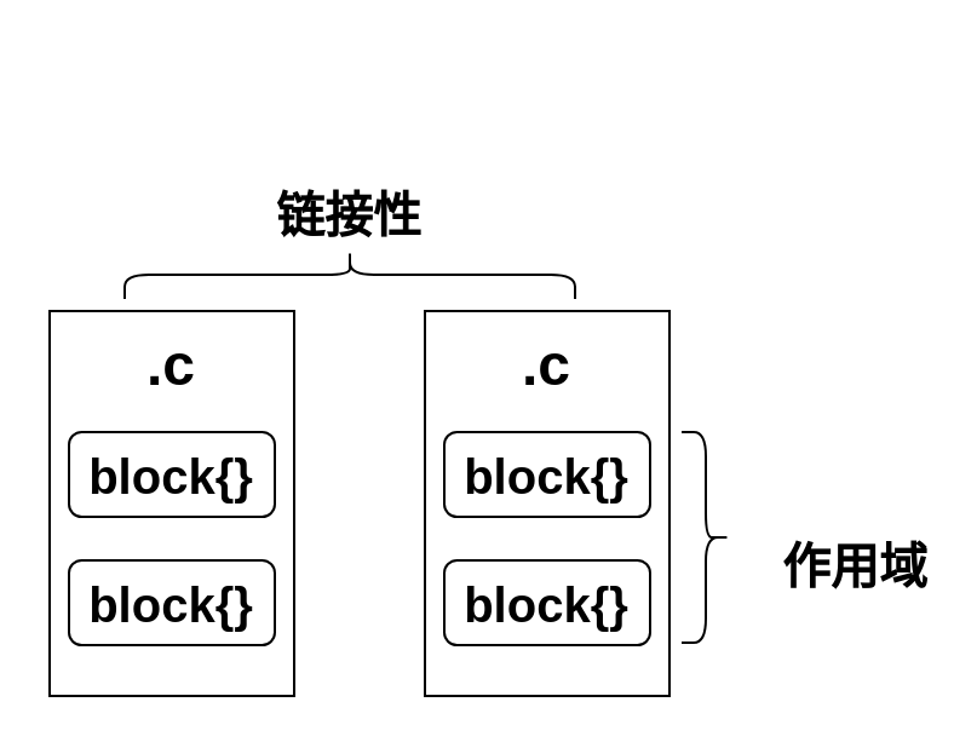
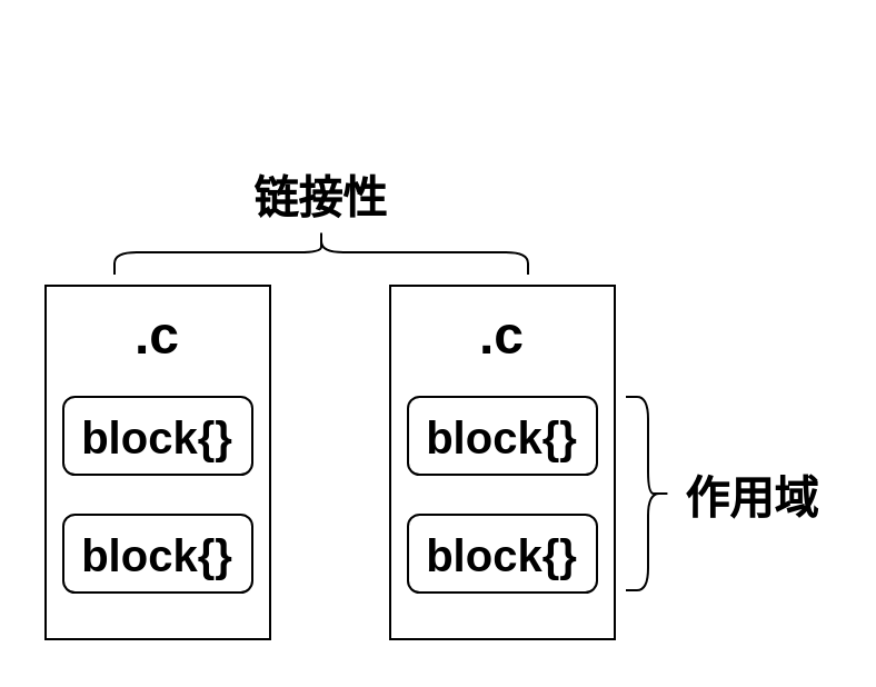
- <mxCell id="11" value="&lt;font style=&quot;font-size: 20px&quot;&gt;&lt;b&gt;作用域&lt;/b&gt;&lt;/font&gt;" style="text;html=1;strokeColor=none;fillColor=none;align=center;verticalAlign=middle;whiteSpace=wrap;rounded=0;" vertex="1" parent="1"><mxGeometry x="319" y="223" width="68" height="20" as="geometry" /></mxCell>
+ <mxCell id="11" value="&lt;font style=&quot;font-size: 20px&quot;&gt;&lt;b&gt;作用域&lt;/b&gt;&lt;/font&gt;" style="text;html=1;strokeColor=none;fillColor=none;align=center;verticalAlign=middle;whiteSpace=wrap;rounded=0;" vertex="1" parent="1"><mxGeometry x="304" y="213" width="68" height="20" as="geometry" /></mxCell>
